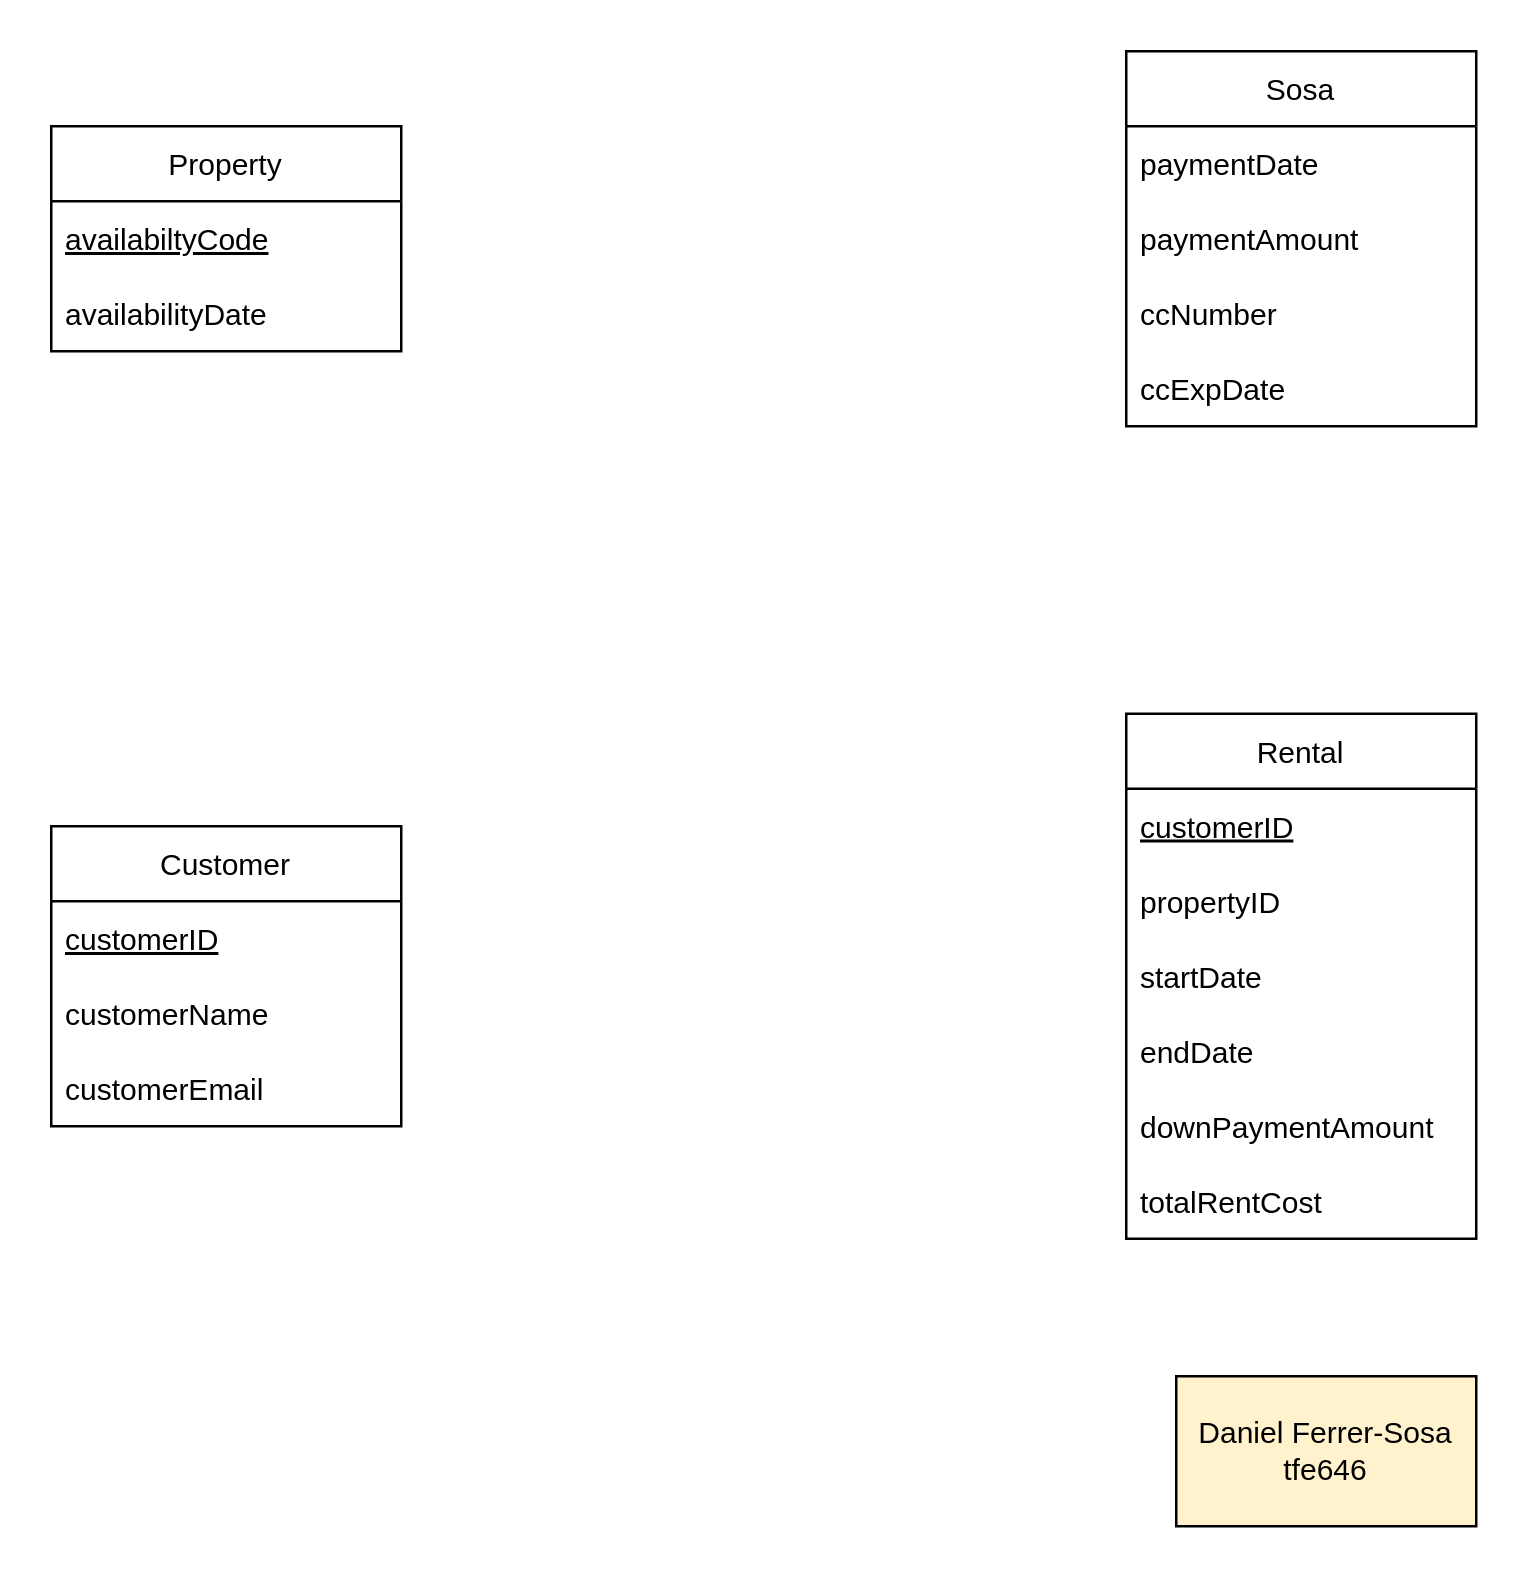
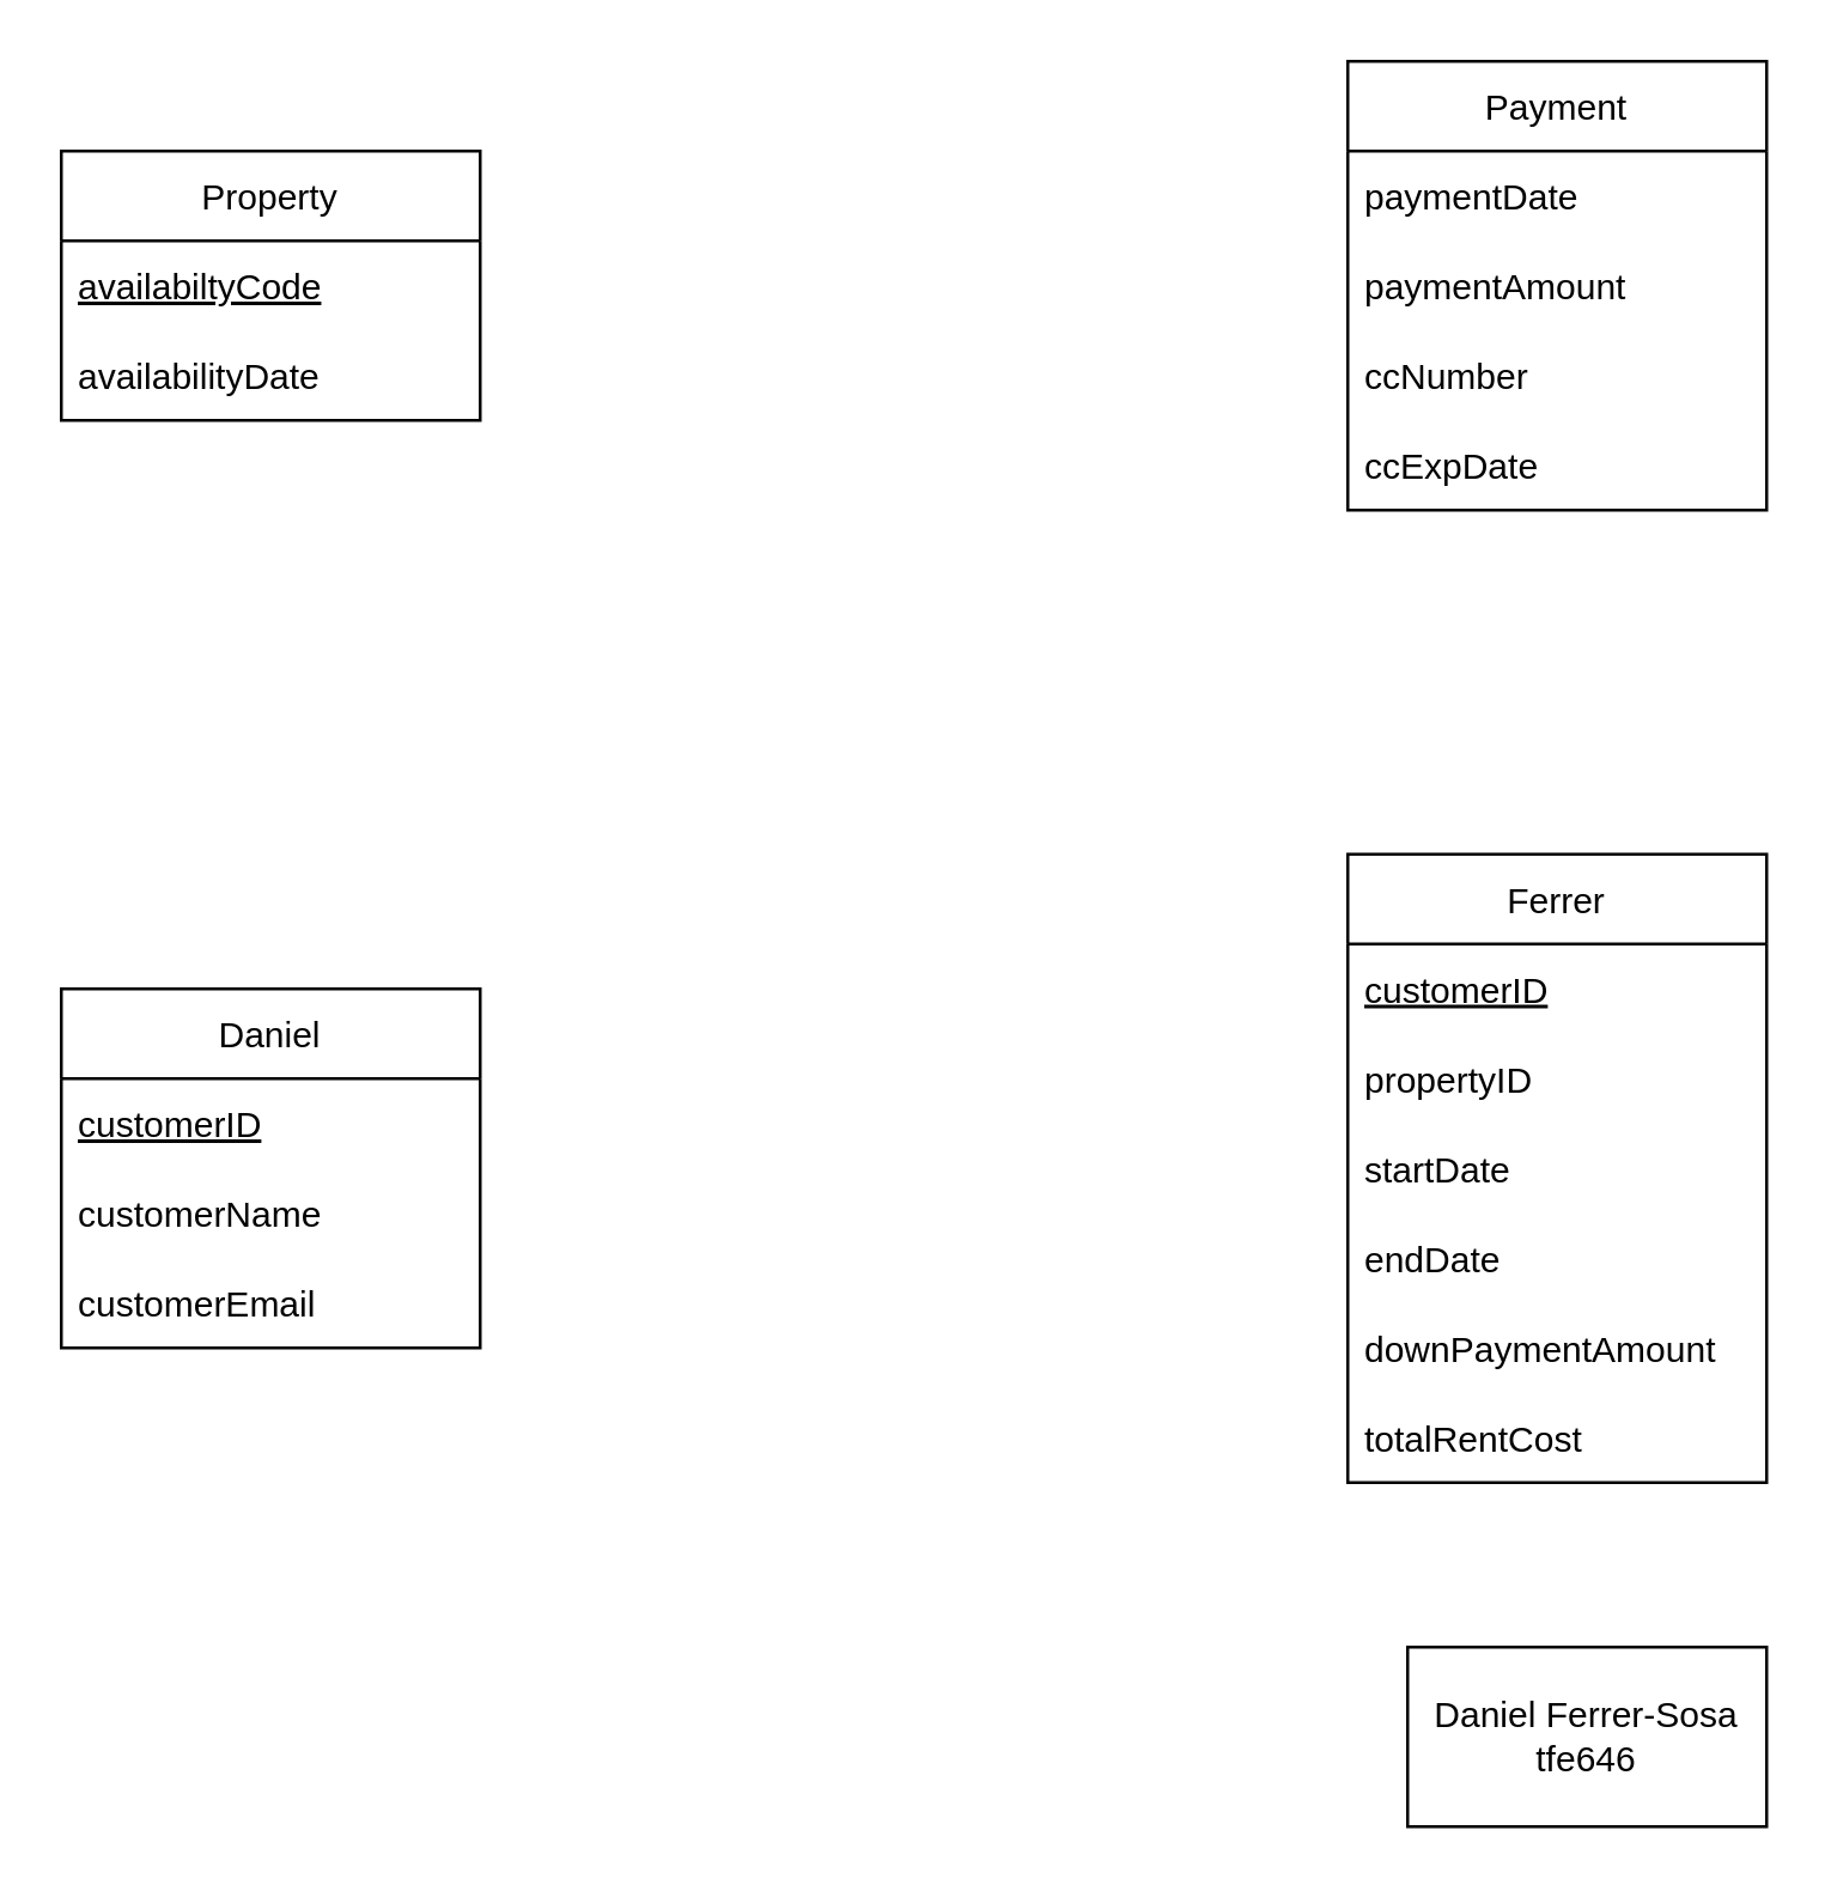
- <mxCell id="5" value="Sosa" style="swimlane;fontStyle=0;childLayout=stackLayout;horizontal=1;startSize=30;horizontalStack=0;resizeParent=1;resizeParentMax=0;resizeLast=0;collapsible=1;marginBottom=0;" vertex="1" parent="1"><mxGeometry x="450" y="20" width="140" height="150" as="geometry" /></mxCell>
+ <mxCell id="5" value="Payment" style="swimlane;fontStyle=0;childLayout=stackLayout;horizontal=1;startSize=30;horizontalStack=0;resizeParent=1;resizeParentMax=0;resizeLast=0;collapsible=1;marginBottom=0;" vertex="1" parent="1"><mxGeometry x="450" y="20" width="140" height="150" as="geometry" /></mxCell>
- <mxCell id="14" value="Rental" style="swimlane;fontStyle=0;childLayout=stackLayout;horizontal=1;startSize=30;horizontalStack=0;resizeParent=1;resizeParentMax=0;resizeLast=0;collapsible=1;marginBottom=0;" vertex="1" parent="1"><mxGeometry x="450" y="285" width="140" height="210" as="geometry" /></mxCell>
+ <mxCell id="14" value="Ferrer" style="swimlane;fontStyle=0;childLayout=stackLayout;horizontal=1;startSize=30;horizontalStack=0;resizeParent=1;resizeParentMax=0;resizeLast=0;collapsible=1;marginBottom=0;" vertex="1" parent="1"><mxGeometry x="450" y="285" width="140" height="210" as="geometry" /></mxCell>
- <mxCell id="10" value="Customer" style="swimlane;fontStyle=0;childLayout=stackLayout;horizontal=1;startSize=30;horizontalStack=0;resizeParent=1;resizeParentMax=0;resizeLast=0;collapsible=1;marginBottom=0;" vertex="1" parent="1"><mxGeometry x="20" y="330" width="140" height="120" as="geometry" /></mxCell>
+ <mxCell id="10" value="Daniel" style="swimlane;fontStyle=0;childLayout=stackLayout;horizontal=1;startSize=30;horizontalStack=0;resizeParent=1;resizeParentMax=0;resizeLast=0;collapsible=1;marginBottom=0;" vertex="1" parent="1"><mxGeometry x="20" y="330" width="140" height="120" as="geometry" /></mxCell>
- <mxCell id="21" value="Daniel Ferrer-Sosa&lt;br&gt;tfe646" style="rounded=0;whiteSpace=wrap;html=1;fillColor=#fff2cc;" vertex="1" parent="1"><mxGeometry x="470" y="550" width="120" height="60" as="geometry" /></mxCell>
+ <mxCell id="21" value="Daniel Ferrer-Sosa&lt;br&gt;tfe646" style="rounded=0;whiteSpace=wrap;html=1;" vertex="1" parent="1"><mxGeometry x="470" y="550" width="120" height="60" as="geometry" /></mxCell>
